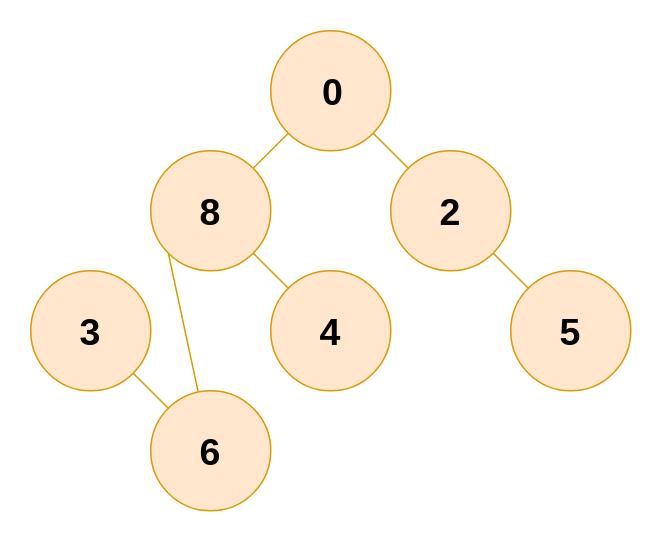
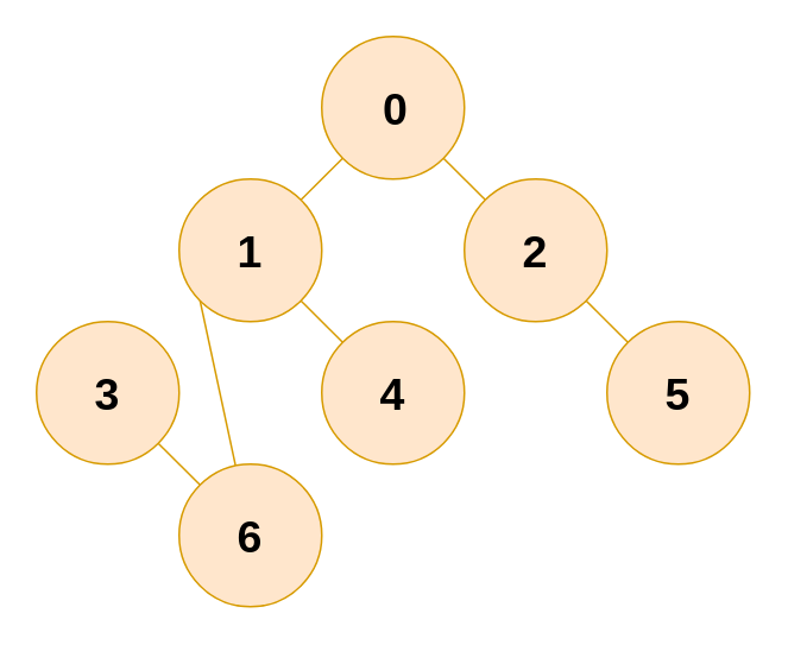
- <mxCell id="5" value="&lt;span style=&quot;font-size: 25px&quot;&gt;&lt;b&gt;8&lt;/b&gt;&lt;/span&gt;" style="ellipse;whiteSpace=wrap;html=1;aspect=fixed;fillColor=#ffe6cc;strokeColor=#d79b00;" vertex="1" parent="1"><mxGeometry x="100" y="100" width="80" height="80" as="geometry" /></mxCell>
+ <mxCell id="5" value="&lt;span style=&quot;font-size: 25px&quot;&gt;&lt;b&gt;1&lt;/b&gt;&lt;/span&gt;" style="ellipse;whiteSpace=wrap;html=1;aspect=fixed;fillColor=#ffe6cc;strokeColor=#d79b00;" vertex="1" parent="1"><mxGeometry x="100" y="100" width="80" height="80" as="geometry" /></mxCell>
